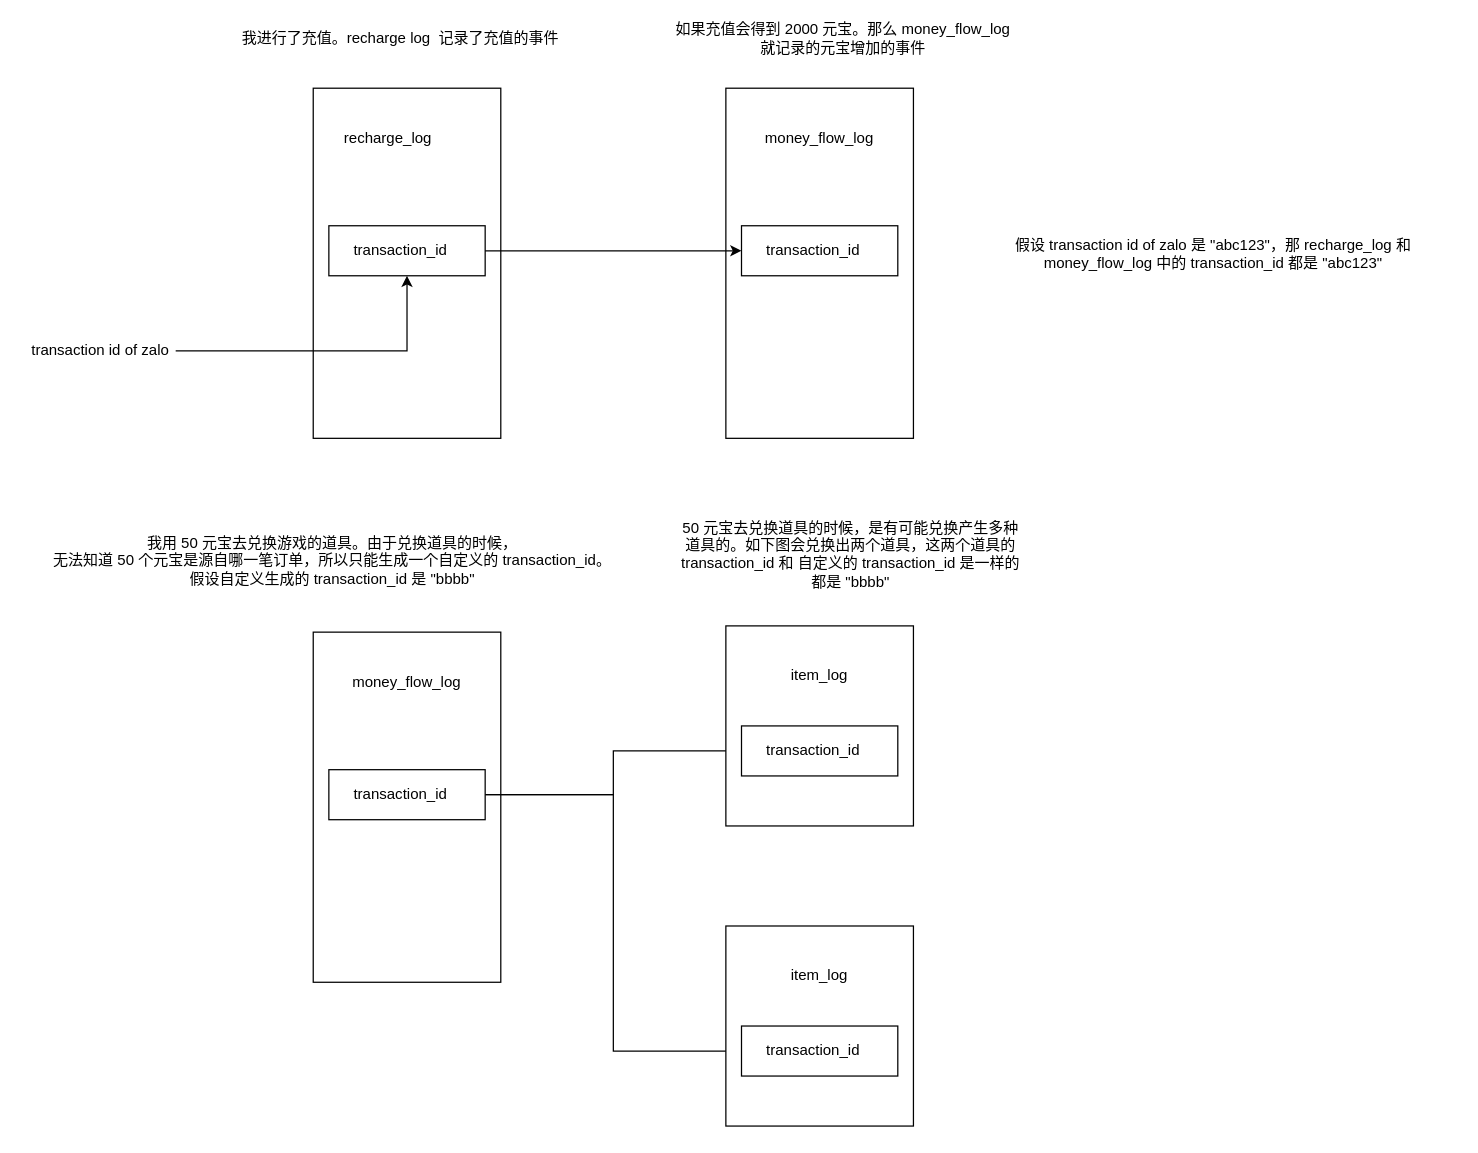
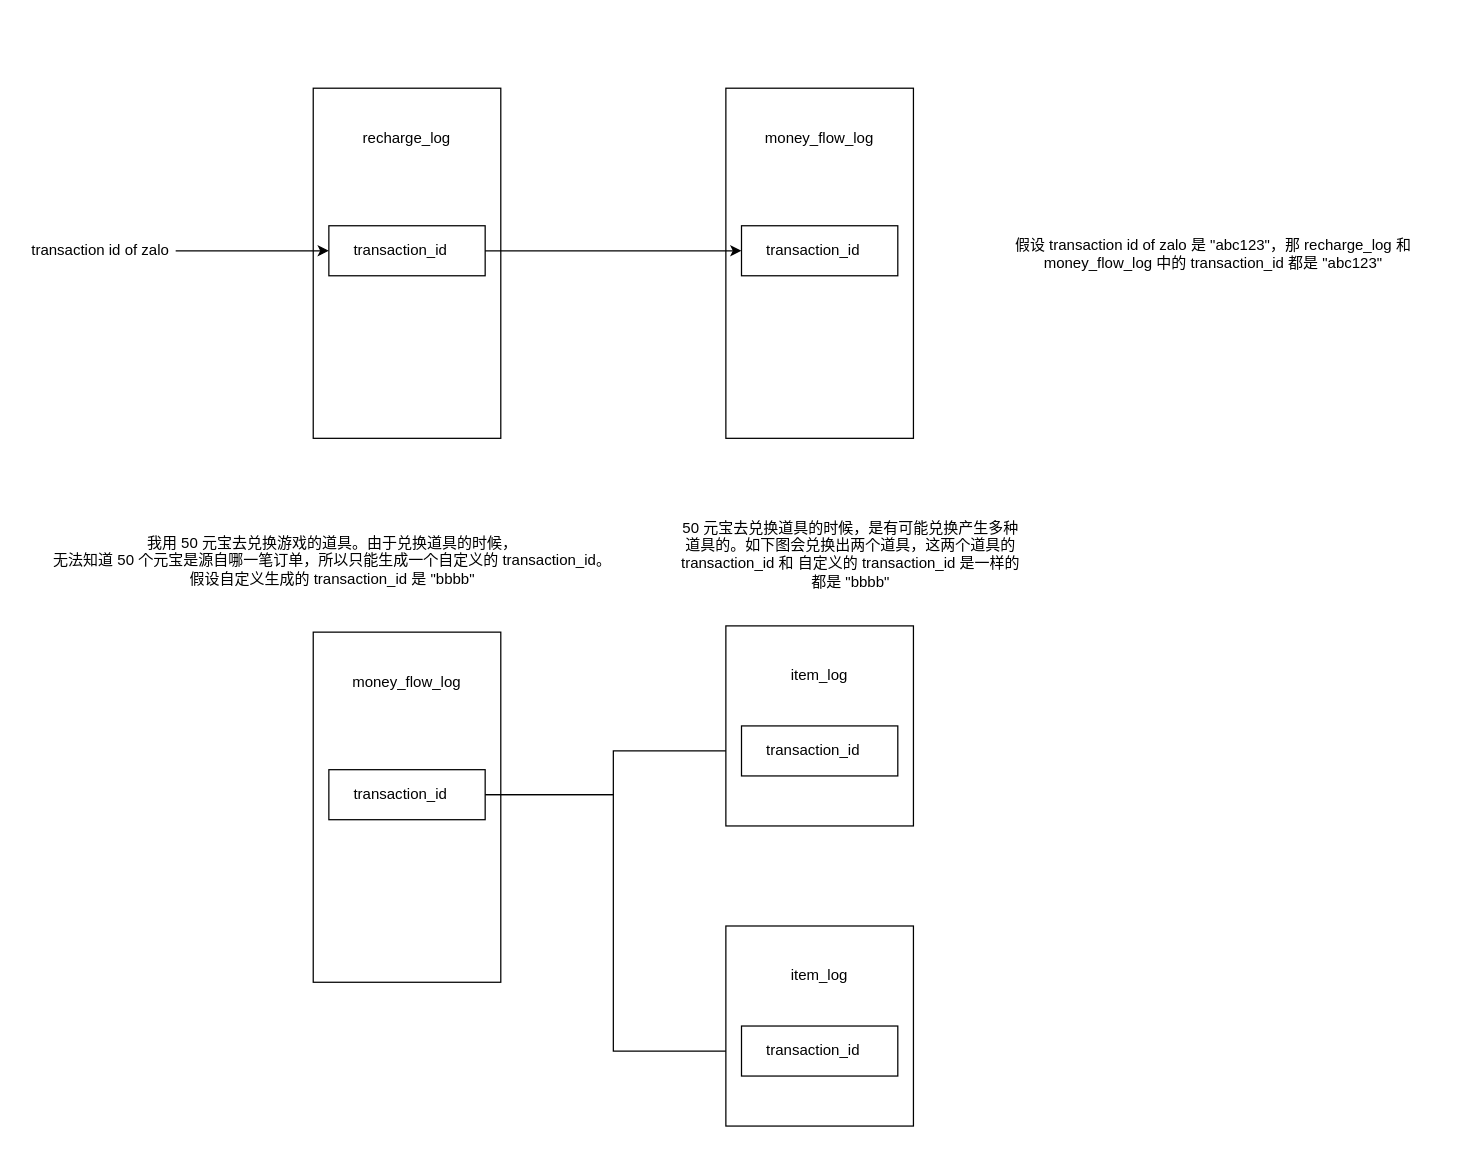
- <mxCell id="8" value="我进行了充值。recharge log&amp;nbsp; 记录了充值的事件" style="text;html=1;strokeColor=none;fillColor=none;align=center;verticalAlign=middle;whiteSpace=wrap;rounded=0;" vertex="1" parent="1"><mxGeometry x="180" y="20" width="280" height="20" as="geometry" /></mxCell>
- <mxCell id="13" value="如果充值会得到 2000 元宝。那么 money_flow_log 就记录的元宝增加的事件&lt;br&gt;" style="text;html=1;strokeColor=none;fillColor=none;align=center;verticalAlign=middle;whiteSpace=wrap;rounded=0;" vertex="1" parent="1"><mxGeometry x="534" y="20" width="280" height="20" as="geometry" /></mxCell>
- <mxCell id="3" value="recharge_log" style="text;html=1;strokeColor=none;fillColor=none;align=center;verticalAlign=middle;whiteSpace=wrap;rounded=0;" vertex="1" parent="1"><mxGeometry x="290" y="100" width="40" height="20" as="geometry" /></mxCell>
+ <mxCell id="3" value="recharge_log" style="text;html=1;strokeColor=none;fillColor=none;align=center;verticalAlign=middle;whiteSpace=wrap;rounded=0;" vertex="1" parent="1"><mxGeometry x="305" y="100" width="40" height="20" as="geometry" /></mxCell>
- <mxCell id="5" value="transaction id of zalo" style="text;html=1;strokeColor=none;fillColor=none;align=center;verticalAlign=middle;whiteSpace=wrap;rounded=0;" vertex="1" parent="1"><mxGeometry x="20" y="265" width="120" height="30" as="geometry" /></mxCell>
+ <mxCell id="5" value="transaction id of zalo" style="text;html=1;strokeColor=none;fillColor=none;align=center;verticalAlign=middle;whiteSpace=wrap;rounded=0;" vertex="1" parent="1"><mxGeometry x="20" y="185" width="120" height="30" as="geometry" /></mxCell>
